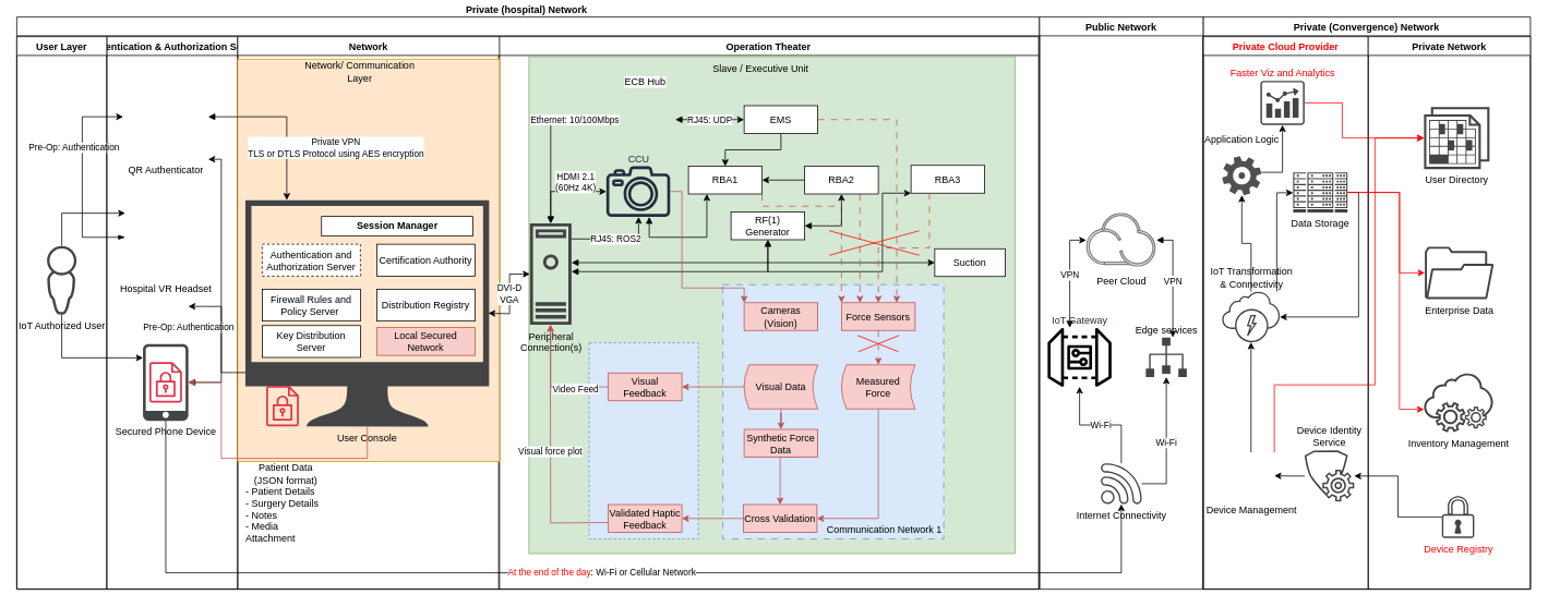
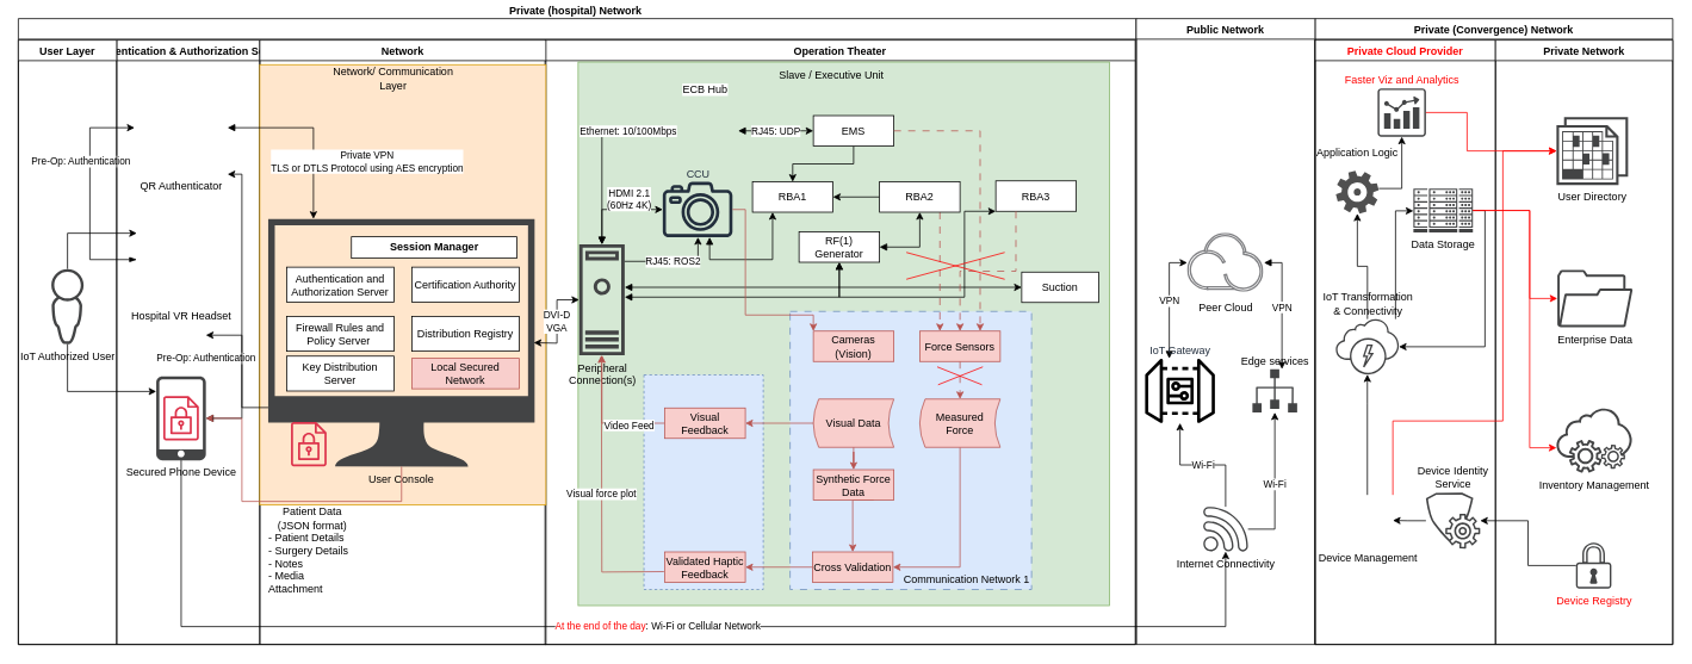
- <mxCell id="65" value="Authentication and Authorization Server" style="rounded=0;whiteSpace=wrap;html=1;dashed=1;" vertex="1" parent="60"><mxGeometry x="30" y="254" width="120" height="39" as="geometry" /></mxCell>
+ <mxCell id="65" value="Authentication and Authorization Server" style="rounded=0;whiteSpace=wrap;html=1;" vertex="1" parent="60"><mxGeometry x="30" y="254" width="120" height="39" as="geometry" /></mxCell>
- <mxCell id="33" style="edgeStyle=orthogonalEdgeStyle;rounded=0;orthogonalLoop=1;jettySize=auto;html=1;exitX=1;exitY=1;exitDx=0;exitDy=0;entryX=0;entryY=0;entryDx=0;entryDy=0;fillColor=#f8cecc;strokeColor=#b85450;dashed=1;dashPattern=8 8;" edge="1" parent="10" source="24" target="32"><mxGeometry relative="1" as="geometry"><Array as="points"><mxPoint x="322" y="207.5" /><mxPoint x="419" y="207.5" /></Array></mxGeometry></mxCell>
